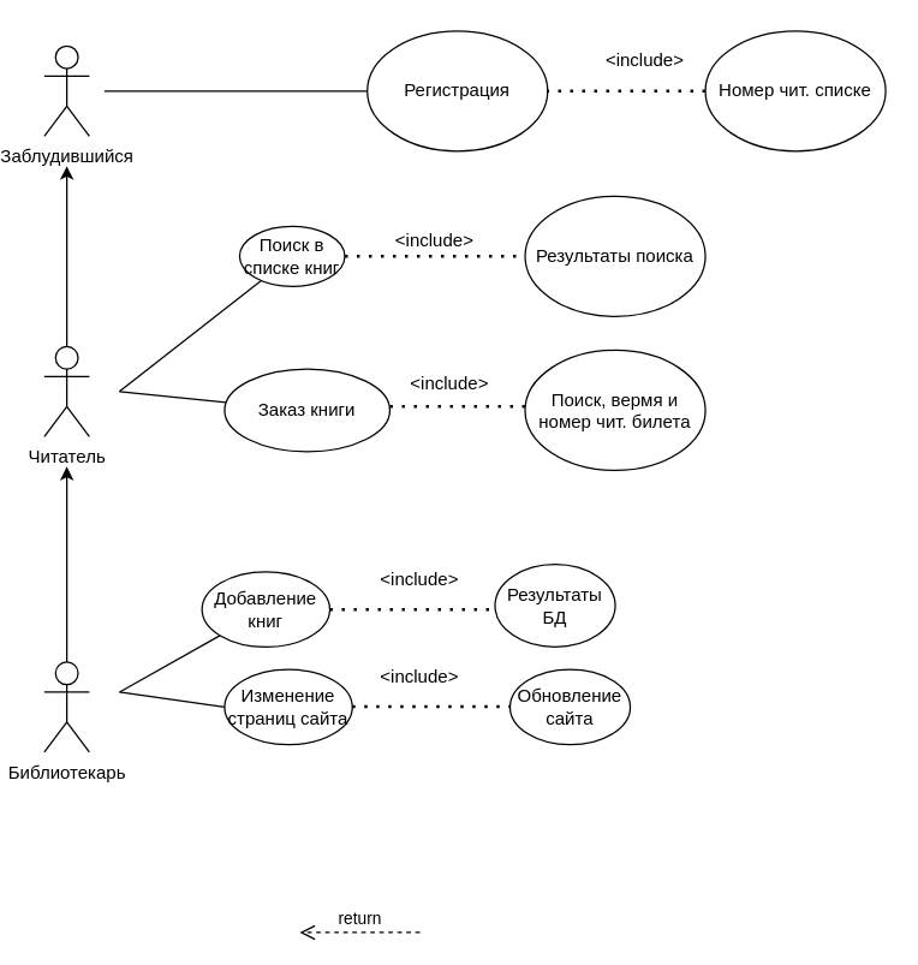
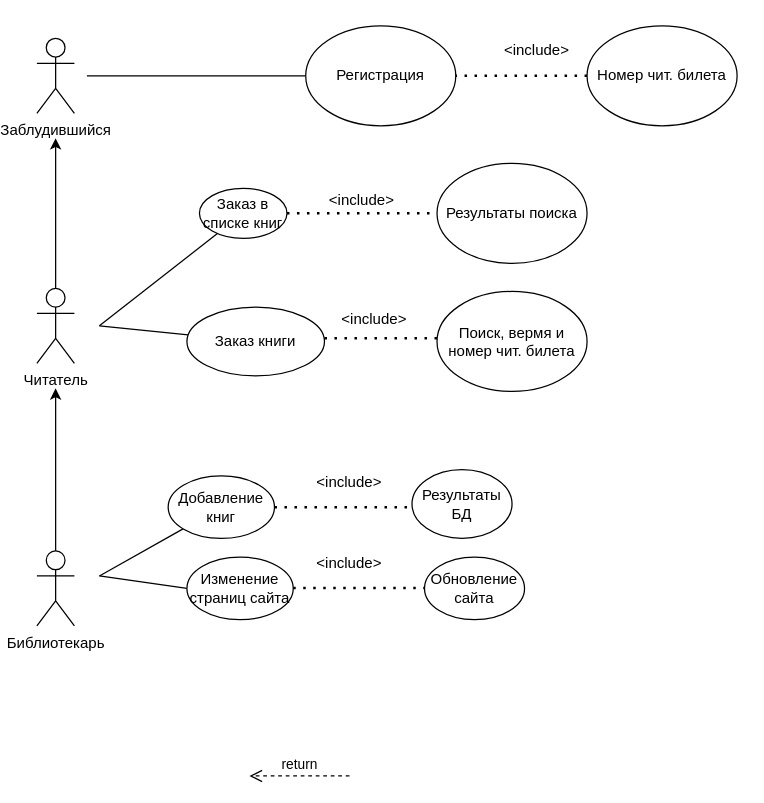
- <mxCell id="10" value="Номер чит. списке" style="ellipse;whiteSpace=wrap;html=1;" parent="1" vertex="1"><mxGeometry x="460" y="20" width="120" height="80" as="geometry" /></mxCell>
+ <mxCell id="10" value="Номер чит. билета" style="ellipse;whiteSpace=wrap;html=1;" parent="1" vertex="1"><mxGeometry x="460" y="20" width="120" height="80" as="geometry" /></mxCell>
- <mxCell id="13" value="Поиск в списке книг" style="ellipse;whiteSpace=wrap;html=1;" parent="1" vertex="1"><mxGeometry x="150" y="150" width="70" height="40" as="geometry" /></mxCell>
+ <mxCell id="13" value="Заказ в списке книг" style="ellipse;whiteSpace=wrap;html=1;" parent="1" vertex="1"><mxGeometry x="150" y="150" width="70" height="40" as="geometry" /></mxCell>
